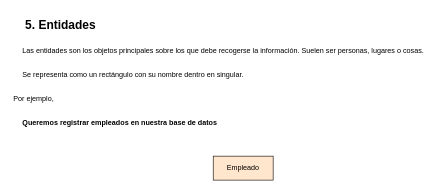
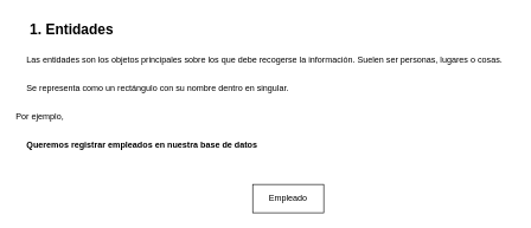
- <mxCell id="4" value="5. Entidades" style="text;html=1;align=center;verticalAlign=middle;resizable=0;points=[];autosize=1;strokeColor=none;fillColor=none;strokeWidth=0;fontSize=20;fontStyle=1" parent="1" vertex="1"><mxGeometry x="35" y="20" width="130" height="40" as="geometry" /></mxCell>
+ <mxCell id="4" value="1. Entidades" style="text;html=1;align=center;verticalAlign=middle;resizable=0;points=[];autosize=1;strokeColor=none;fillColor=none;strokeWidth=0;fontSize=20;fontStyle=1" parent="1" vertex="1"><mxGeometry x="35" y="20" width="130" height="40" as="geometry" /></mxCell>
- <mxCell id="2" value="Empleado" style="whiteSpace=wrap;html=1;align=center;fillColor=#ffe6cc;" parent="1" vertex="1"><mxGeometry x="355" y="260" width="100" height="40" as="geometry" /></mxCell>
+ <mxCell id="2" value="Empleado" style="whiteSpace=wrap;html=1;align=center;" parent="1" vertex="1"><mxGeometry x="355" y="260" width="100" height="40" as="geometry" /></mxCell>
